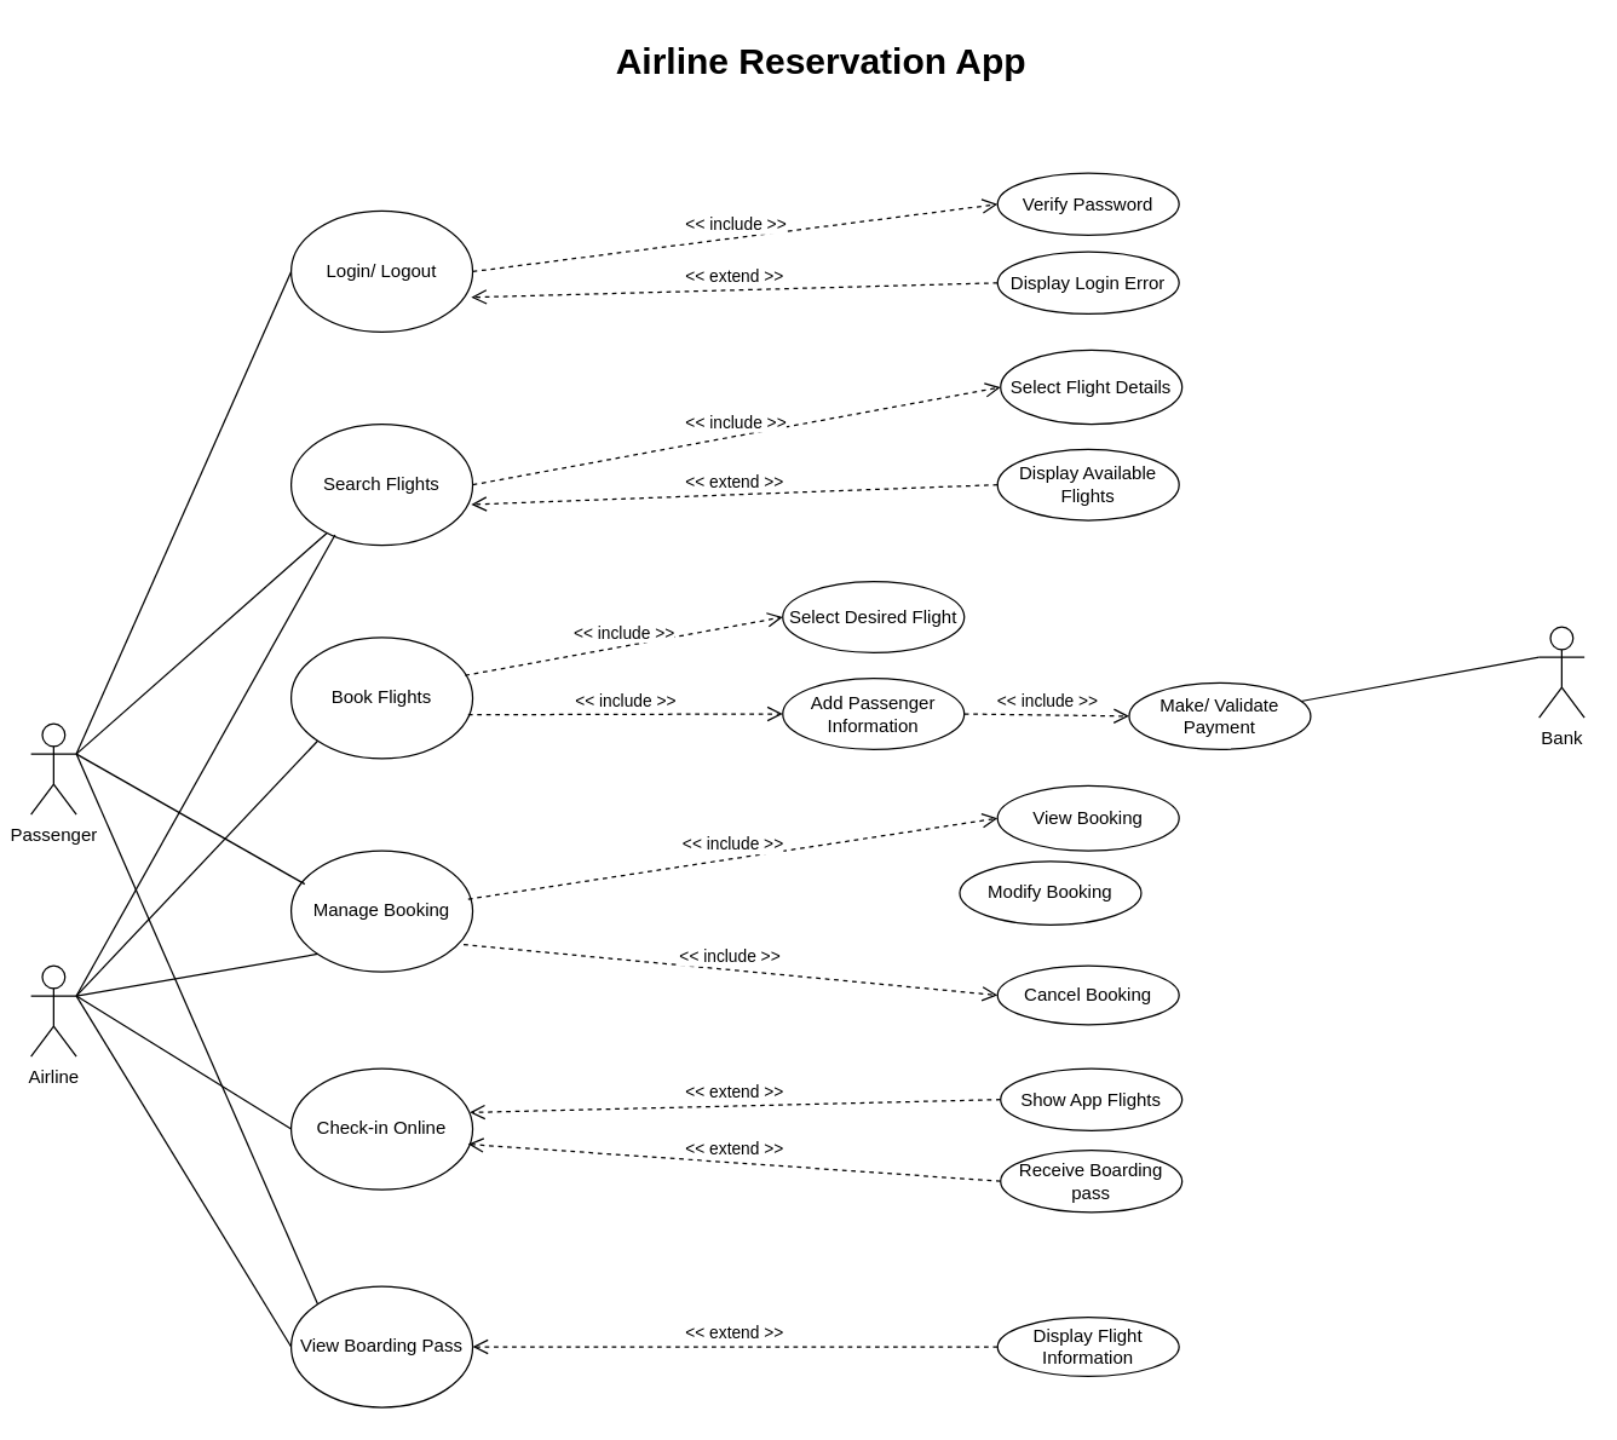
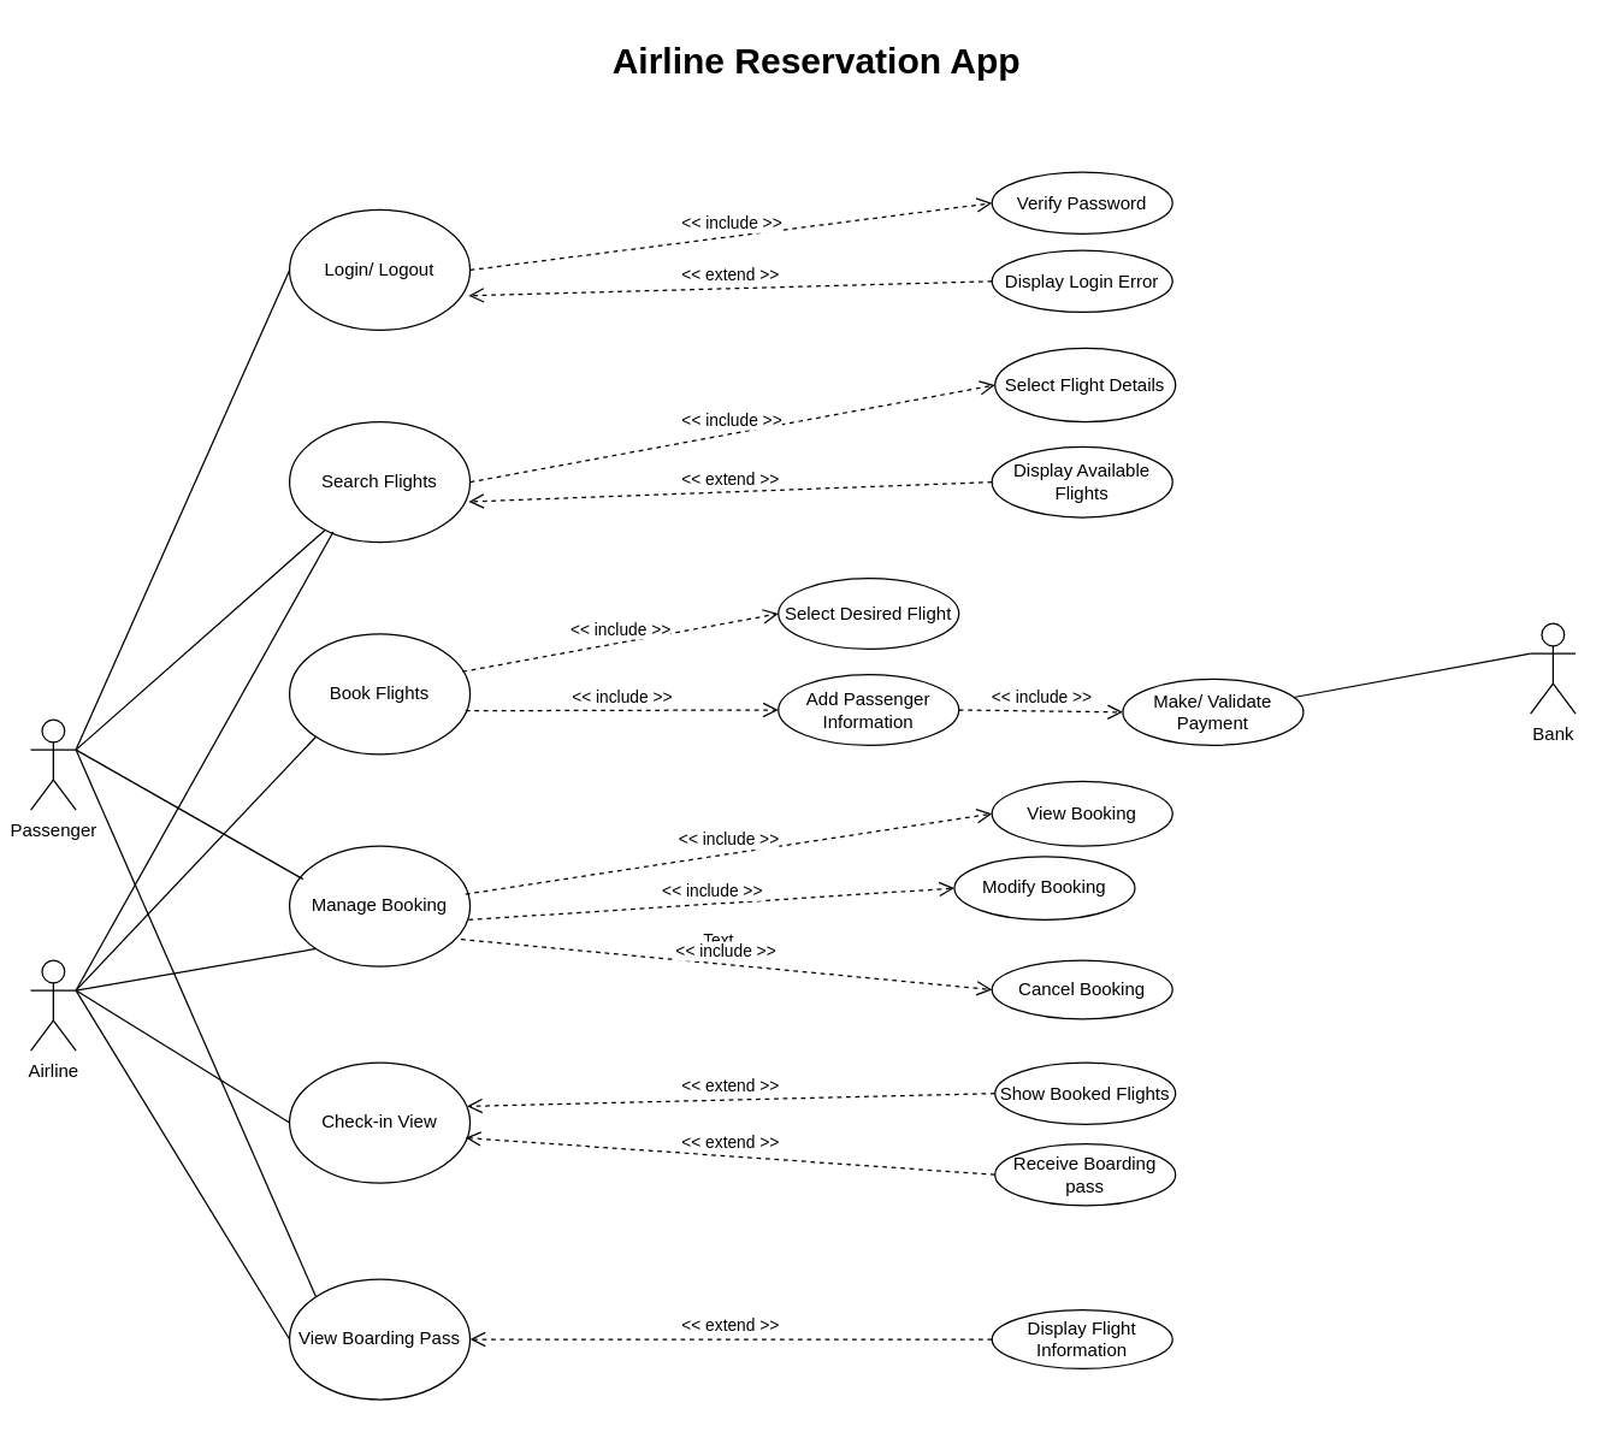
+ <mxCell id="37" value="&amp;lt;&amp;lt; include &amp;gt;&amp;gt;" style="html=1;verticalAlign=bottom;endArrow=open;dashed=1;endSize=8;curved=0;rounded=0;exitX=0.992;exitY=0.613;exitDx=0;exitDy=0;exitPerimeter=0;entryX=0;entryY=0.5;entryDx=0;entryDy=0;" edge="1" parent="1" source="6" target="24"><mxGeometry relative="1" as="geometry"><mxPoint x="583" y="632" as="sourcePoint" /><mxPoint x="503" y="632" as="targetPoint" /></mxGeometry></mxCell>
+ <mxCell id="38" value="Text" style="edgeLabel;html=1;align=center;verticalAlign=middle;resizable=0;points=[];" vertex="1" connectable="0" parent="37"><mxGeometry x="0.013" y="-24" relative="1" as="geometry"><mxPoint as="offset" /></mxGeometry></mxCell>
- <mxCell id="26" value="Show App Flights" style="ellipse;whiteSpace=wrap;html=1;" vertex="1" parent="1"><mxGeometry x="661" y="706" width="120" height="41" as="geometry" /></mxCell>
+ <mxCell id="26" value="Show Booked Flights" style="ellipse;whiteSpace=wrap;html=1;" vertex="1" parent="1"><mxGeometry x="661" y="706" width="120" height="41" as="geometry" /></mxCell>
- <mxCell id="7" value="Check-in Online" style="ellipse;whiteSpace=wrap;html=1;" parent="1" vertex="1"><mxGeometry x="192" y="706" width="120" height="80" as="geometry" /></mxCell>
+ <mxCell id="7" value="Check-in View" style="ellipse;whiteSpace=wrap;html=1;" parent="1" vertex="1"><mxGeometry x="192" y="706" width="120" height="80" as="geometry" /></mxCell>
